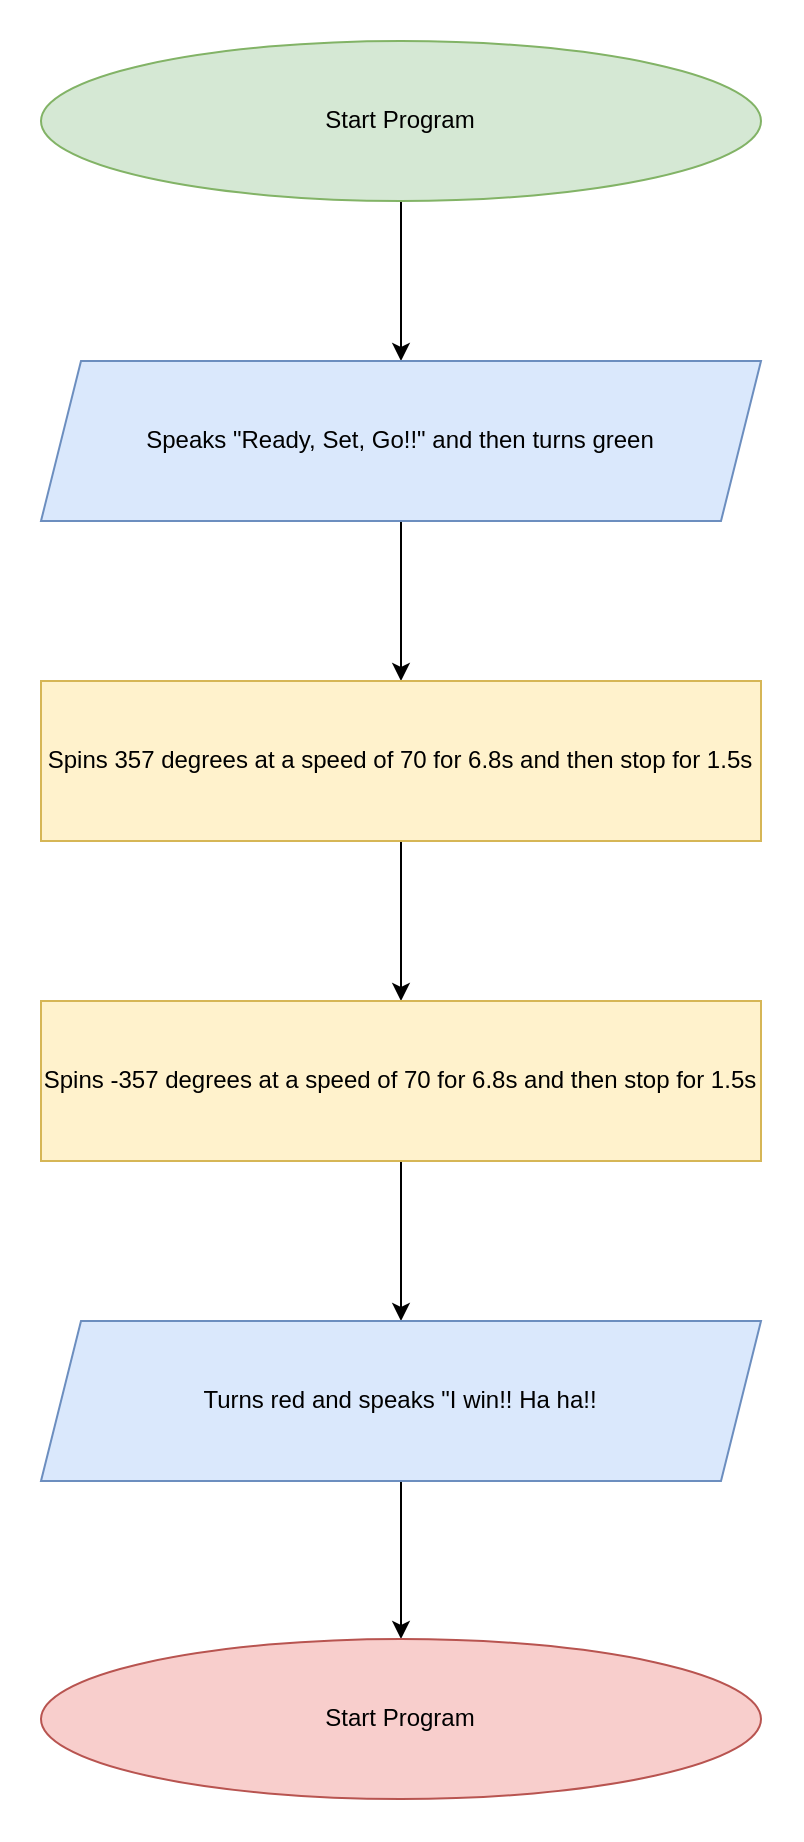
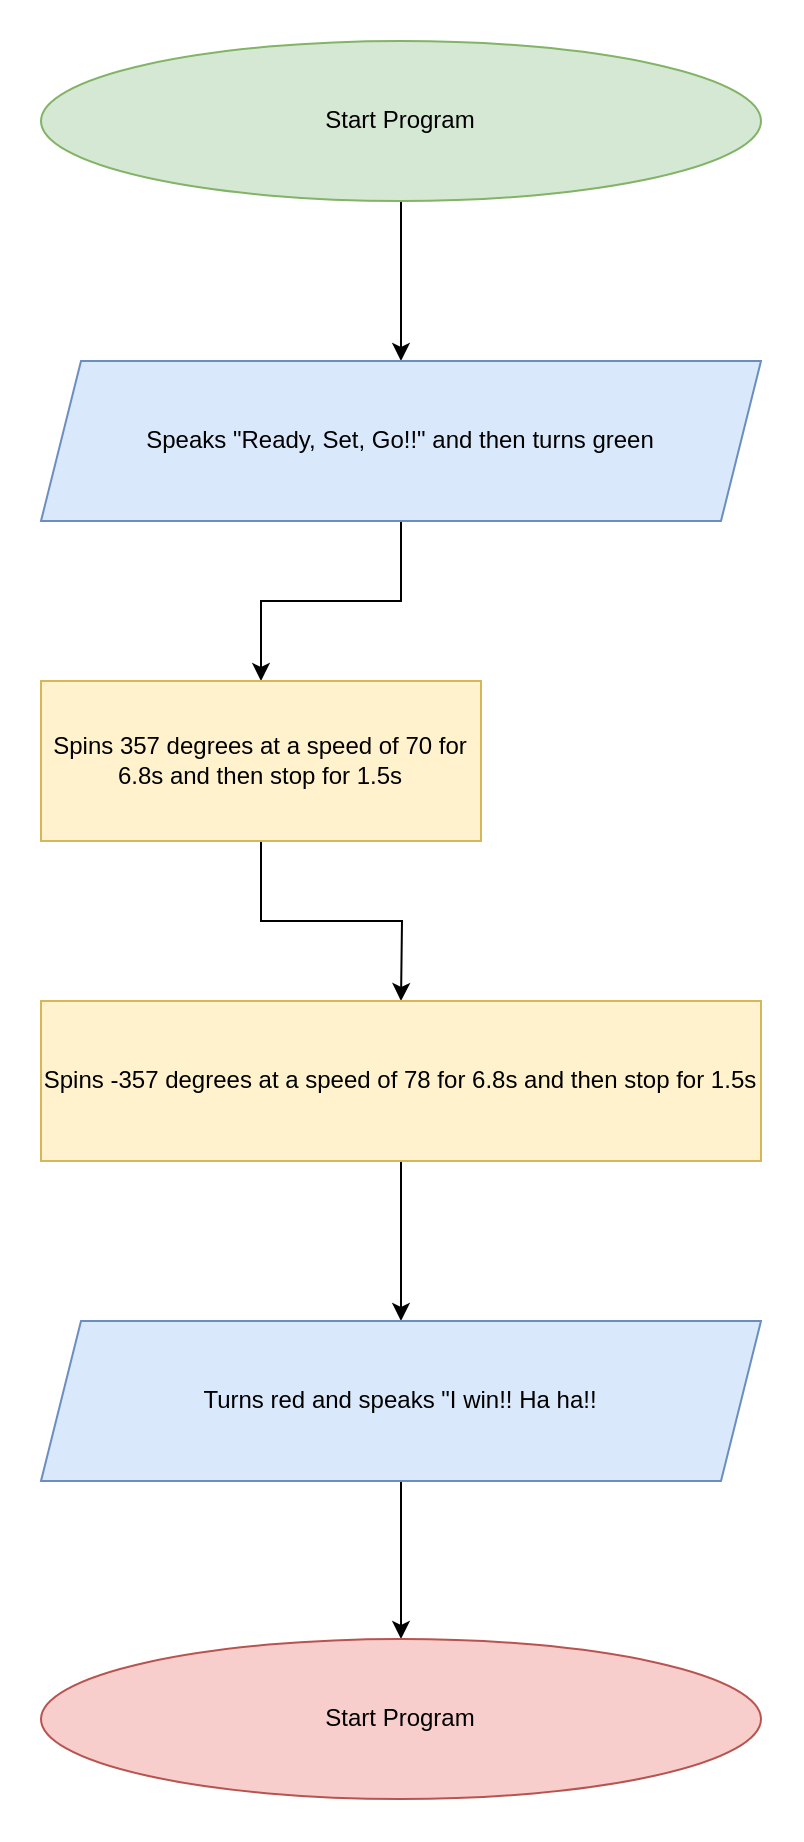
- <mxCell id="7" value="Spins 357 degrees at a speed of 70 for 6.8s and then stop for 1.5s" style="rounded=0;whiteSpace=wrap;html=1;fillColor=#fff2cc;strokeColor=#d6b656;" vertex="1" parent="1"><mxGeometry x="20" y="340" width="360" height="80" as="geometry" /></mxCell>
+ <mxCell id="7" value="Spins 357 degrees at a speed of 70 for 6.8s and then stop for 1.5s" style="rounded=0;whiteSpace=wrap;html=1;fillColor=#fff2cc;strokeColor=#d6b656;" vertex="1" parent="1"><mxGeometry x="20" y="340" width="220" height="80" as="geometry" /></mxCell>
- <mxCell id="9" value="Spins -357 degrees at a speed of 70 for 6.8s and then stop for 1.5s" style="rounded=0;whiteSpace=wrap;html=1;fillColor=#fff2cc;strokeColor=#d6b656;" vertex="1" parent="1"><mxGeometry x="20" y="500" width="360" height="80" as="geometry" /></mxCell>
+ <mxCell id="9" value="Spins -357 degrees at a speed of 78 for 6.8s and then stop for 1.5s" style="rounded=0;whiteSpace=wrap;html=1;fillColor=#fff2cc;strokeColor=#d6b656;" vertex="1" parent="1"><mxGeometry x="20" y="500" width="360" height="80" as="geometry" /></mxCell>
